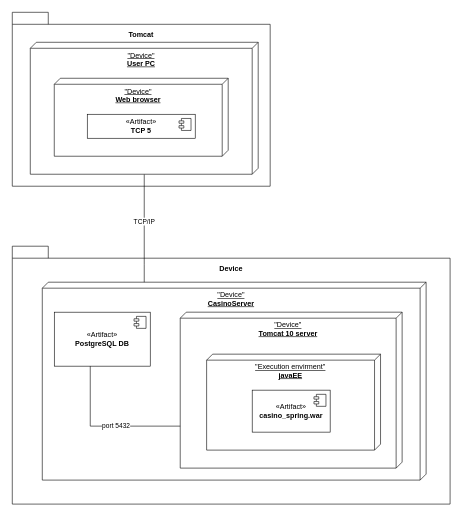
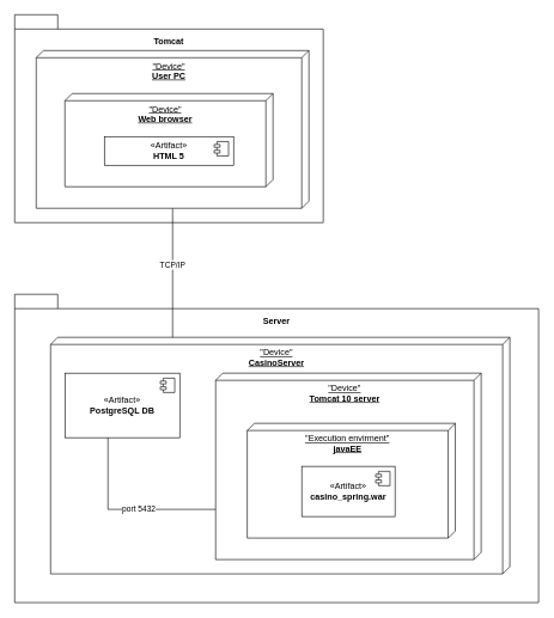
- <mxCell id="10" value="«Artifact»&lt;br&gt;&lt;b&gt;TCP 5&lt;/b&gt;" style="html=1;dropTarget=0;whiteSpace=wrap;" vertex="1" parent="1"><mxGeometry x="145" y="190" width="180" height="40" as="geometry" /></mxCell>
+ <mxCell id="10" value="«Artifact»&lt;br&gt;&lt;b&gt;HTML 5&lt;/b&gt;" style="html=1;dropTarget=0;whiteSpace=wrap;" vertex="1" parent="1"><mxGeometry x="145" y="190" width="180" height="40" as="geometry" /></mxCell>
- <mxCell id="2" value="&lt;br&gt;Device" style="shape=folder;fontStyle=1;spacingTop=10;tabWidth=60;tabHeight=20;tabPosition=left;html=1;whiteSpace=wrap;align=center;verticalAlign=top;labelPosition=center;verticalLabelPosition=middle;textDirection=ltr;" vertex="1" parent="1"><mxGeometry x="20" y="410" width="730" height="430" as="geometry" /></mxCell>
+ <mxCell id="2" value="&lt;br&gt;Server" style="shape=folder;fontStyle=1;spacingTop=10;tabWidth=60;tabHeight=20;tabPosition=left;html=1;whiteSpace=wrap;align=center;verticalAlign=top;labelPosition=center;verticalLabelPosition=middle;textDirection=ltr;" vertex="1" parent="1"><mxGeometry x="20" y="410" width="730" height="430" as="geometry" /></mxCell>
